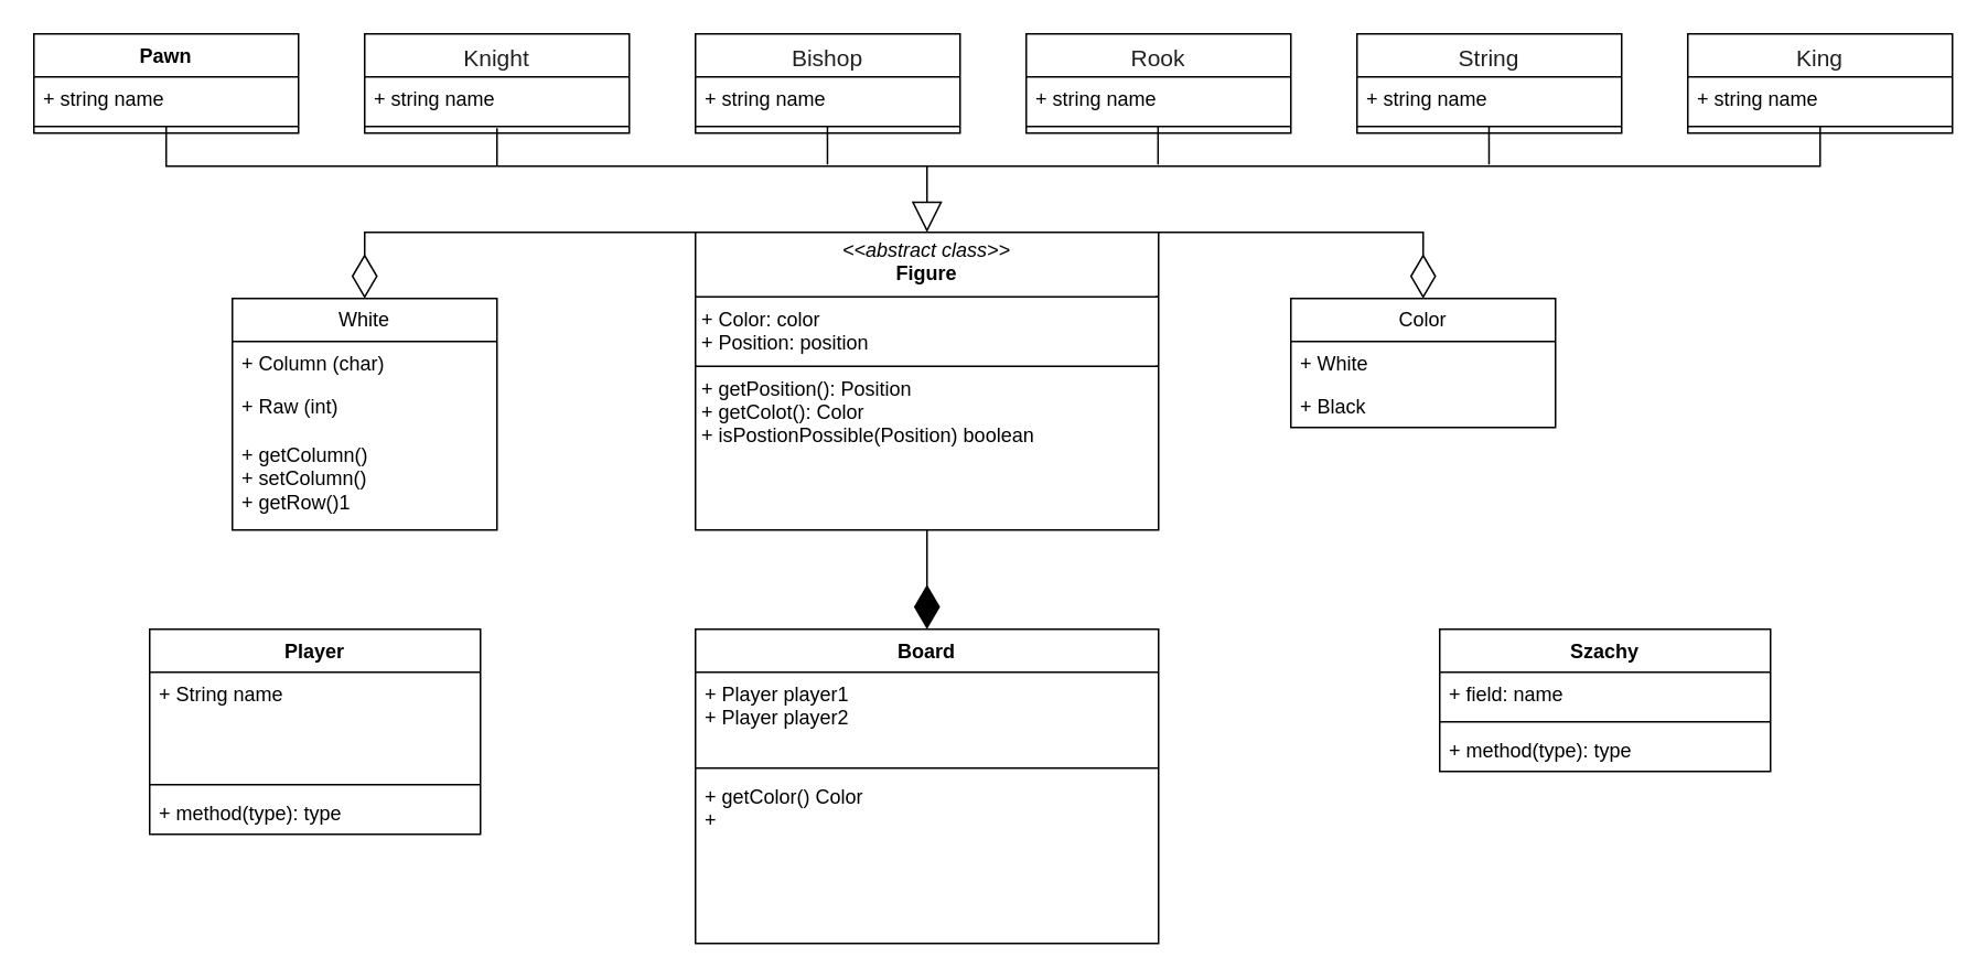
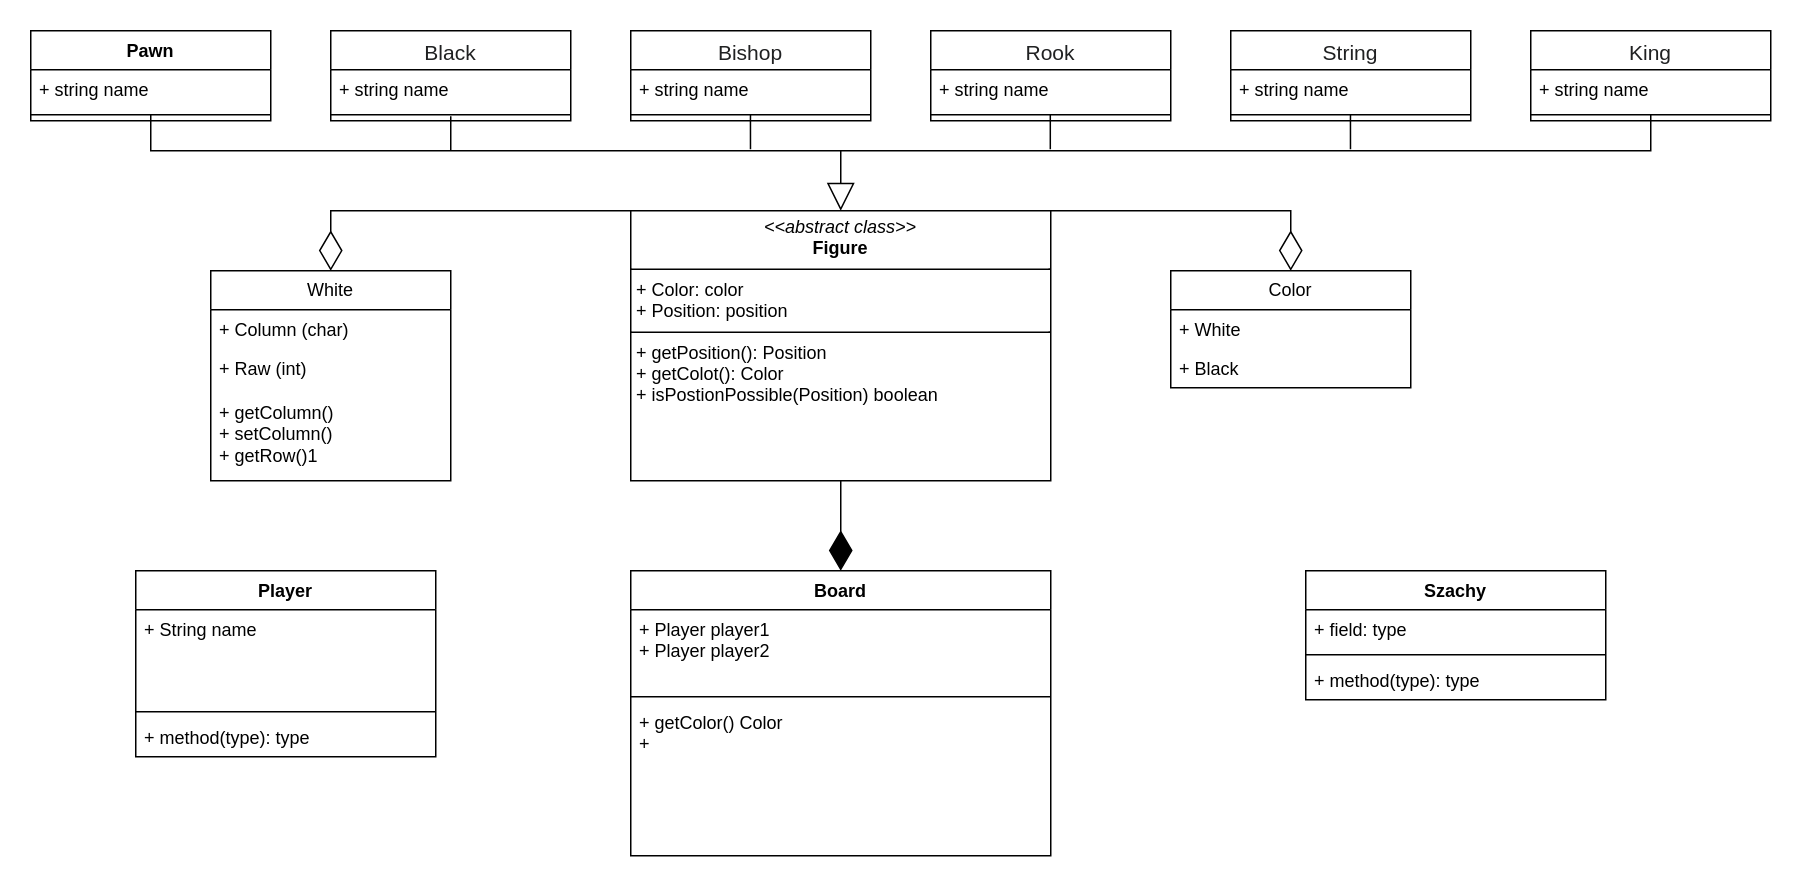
- <mxCell id="14" value="&lt;span style=&quot;color: rgb(32, 33, 34); font-family: sans-serif; font-size: 14px; font-weight: 400; text-align: left; background-color: rgb(255, 255, 255);&quot;&gt;Knight&lt;/span&gt;" style="swimlane;fontStyle=1;align=center;verticalAlign=top;childLayout=stackLayout;horizontal=1;startSize=26;horizontalStack=0;resizeParent=1;resizeParentMax=0;resizeLast=0;collapsible=1;marginBottom=0;whiteSpace=wrap;html=1;" vertex="1" parent="1"><mxGeometry x="220" y="20" width="160" height="60" as="geometry" /></mxCell>
+ <mxCell id="14" value="&lt;span style=&quot;color: rgb(32, 33, 34); font-family: sans-serif; font-size: 14px; font-weight: 400; text-align: left; background-color: rgb(255, 255, 255);&quot;&gt;Black&lt;/span&gt;" style="swimlane;fontStyle=1;align=center;verticalAlign=top;childLayout=stackLayout;horizontal=1;startSize=26;horizontalStack=0;resizeParent=1;resizeParentMax=0;resizeLast=0;collapsible=1;marginBottom=0;whiteSpace=wrap;html=1;" vertex="1" parent="1"><mxGeometry x="220" y="20" width="160" height="60" as="geometry" /></mxCell>
- <mxCell id="3" value="+ field: name" style="text;strokeColor=none;fillColor=none;align=left;verticalAlign=top;spacingLeft=4;spacingRight=4;overflow=hidden;rotatable=0;points=[[0,0.5],[1,0.5]];portConstraint=eastwest;whiteSpace=wrap;html=1;" vertex="1" parent="2"><mxGeometry y="26" width="200" height="26" as="geometry" /></mxCell>
+ <mxCell id="3" value="+ field: type" style="text;strokeColor=none;fillColor=none;align=left;verticalAlign=top;spacingLeft=4;spacingRight=4;overflow=hidden;rotatable=0;points=[[0,0.5],[1,0.5]];portConstraint=eastwest;whiteSpace=wrap;html=1;" vertex="1" parent="2"><mxGeometry y="26" width="200" height="26" as="geometry" /></mxCell>
